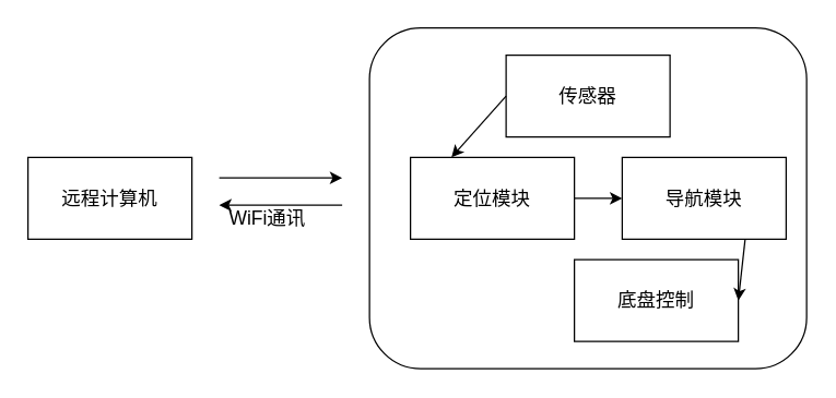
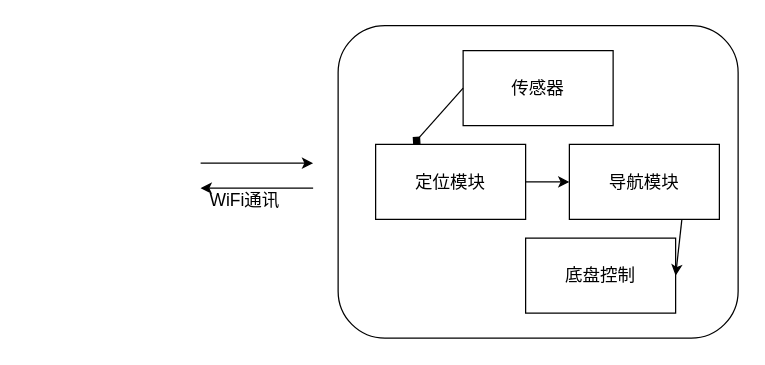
- <mxCell id="11" value="" style="endArrow=classic;html=1;strokeWidth=1;fontSize=14;exitX=0;exitY=0.5;exitDx=0;exitDy=0;entryX=0.25;entryY=0;entryDx=0;entryDy=0;" edge="1" parent="1" source="4" target="5"><mxGeometry width="50" height="50" relative="1" as="geometry"><mxPoint x="320" y="115" as="sourcePoint" /><mxPoint x="210" y="270" as="targetPoint" /></mxGeometry></mxCell>
+ <mxCell id="11" value="" style="endArrow=diamond;html=1;strokeWidth=1;fontSize=14;exitX=0;exitY=0.5;exitDx=0;exitDy=0;entryX=0.25;entryY=0;entryDx=0;entryDy=0;" edge="1" parent="1" source="4" target="5"><mxGeometry width="50" height="50" relative="1" as="geometry"><mxPoint x="320" y="115" as="sourcePoint" /><mxPoint x="210" y="270" as="targetPoint" /></mxGeometry></mxCell>
- <mxCell id="3" value="远程计算机" style="rounded=0;whiteSpace=wrap;html=1;strokeWidth=1;fontSize=14;" vertex="1" parent="1"><mxGeometry x="20" y="115" width="120" height="60" as="geometry" /></mxCell>
